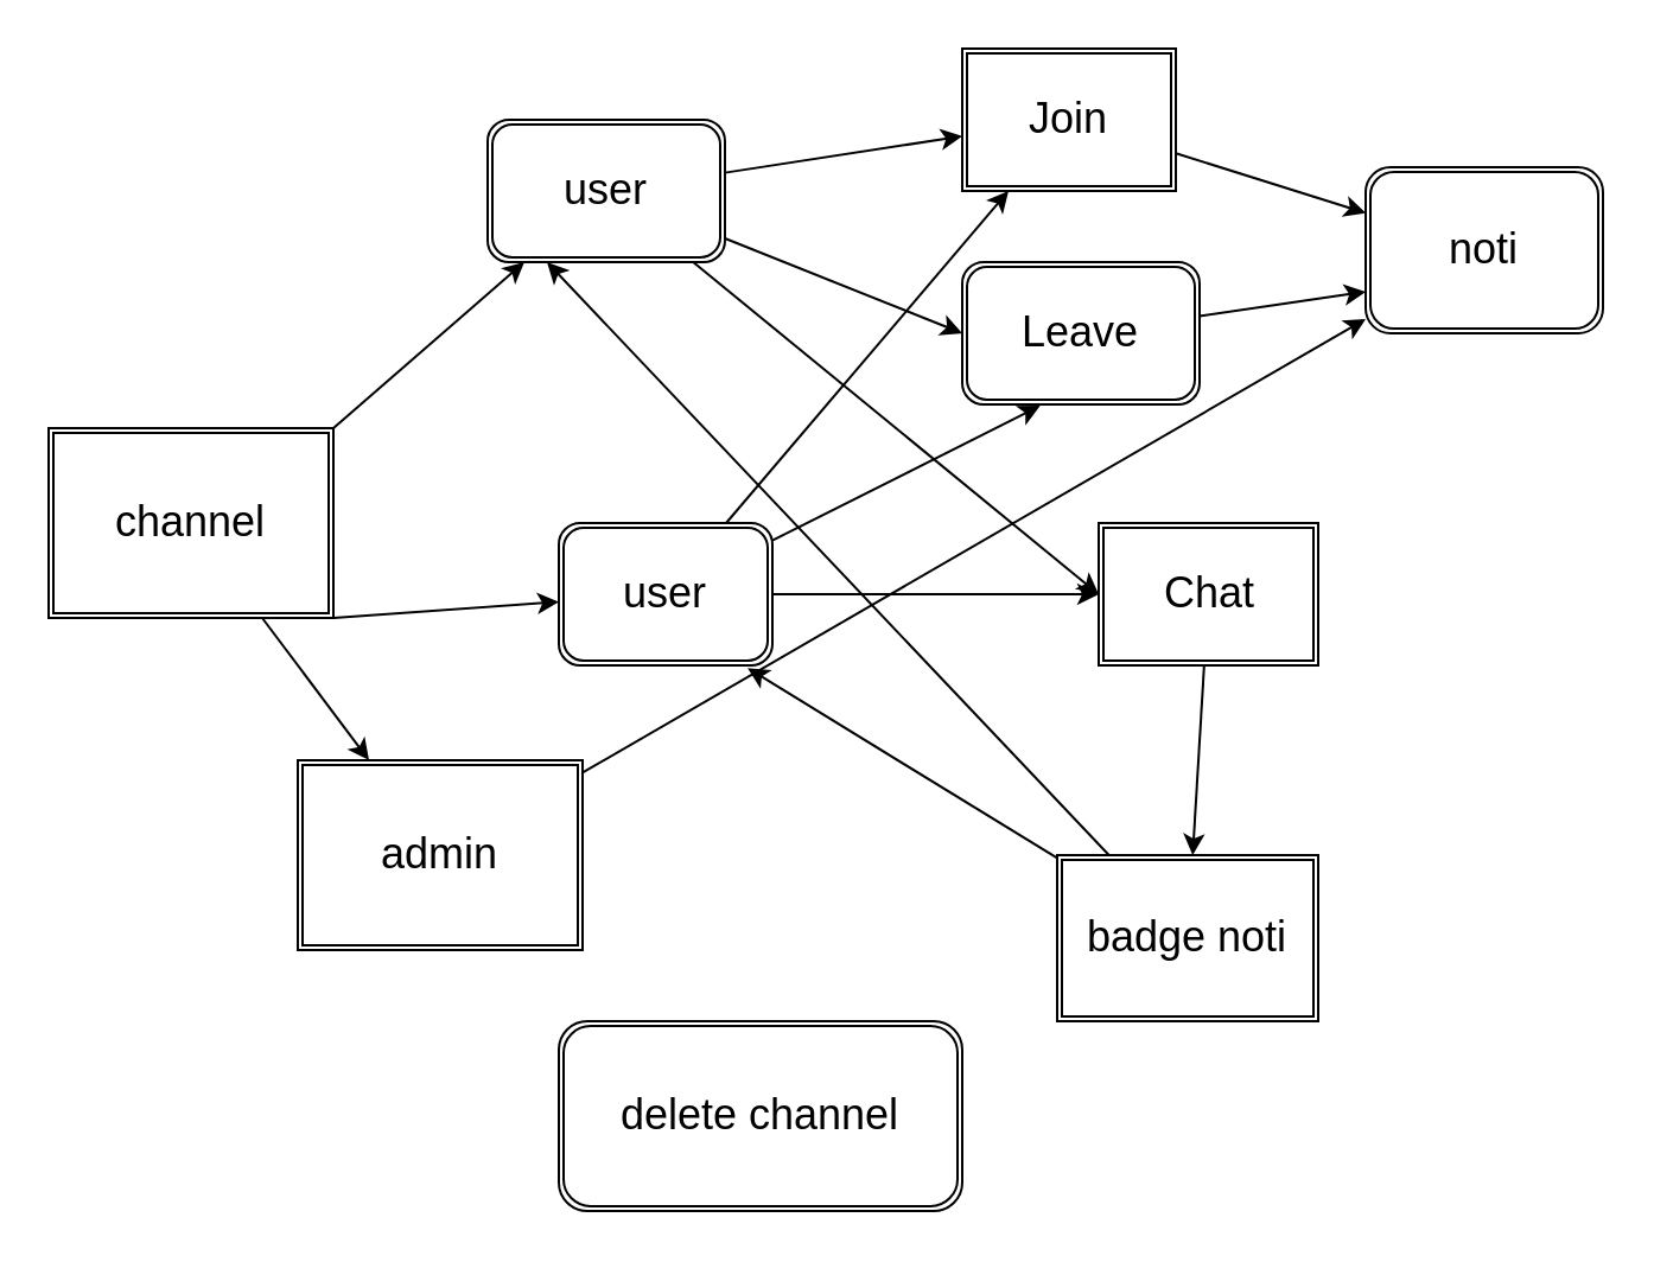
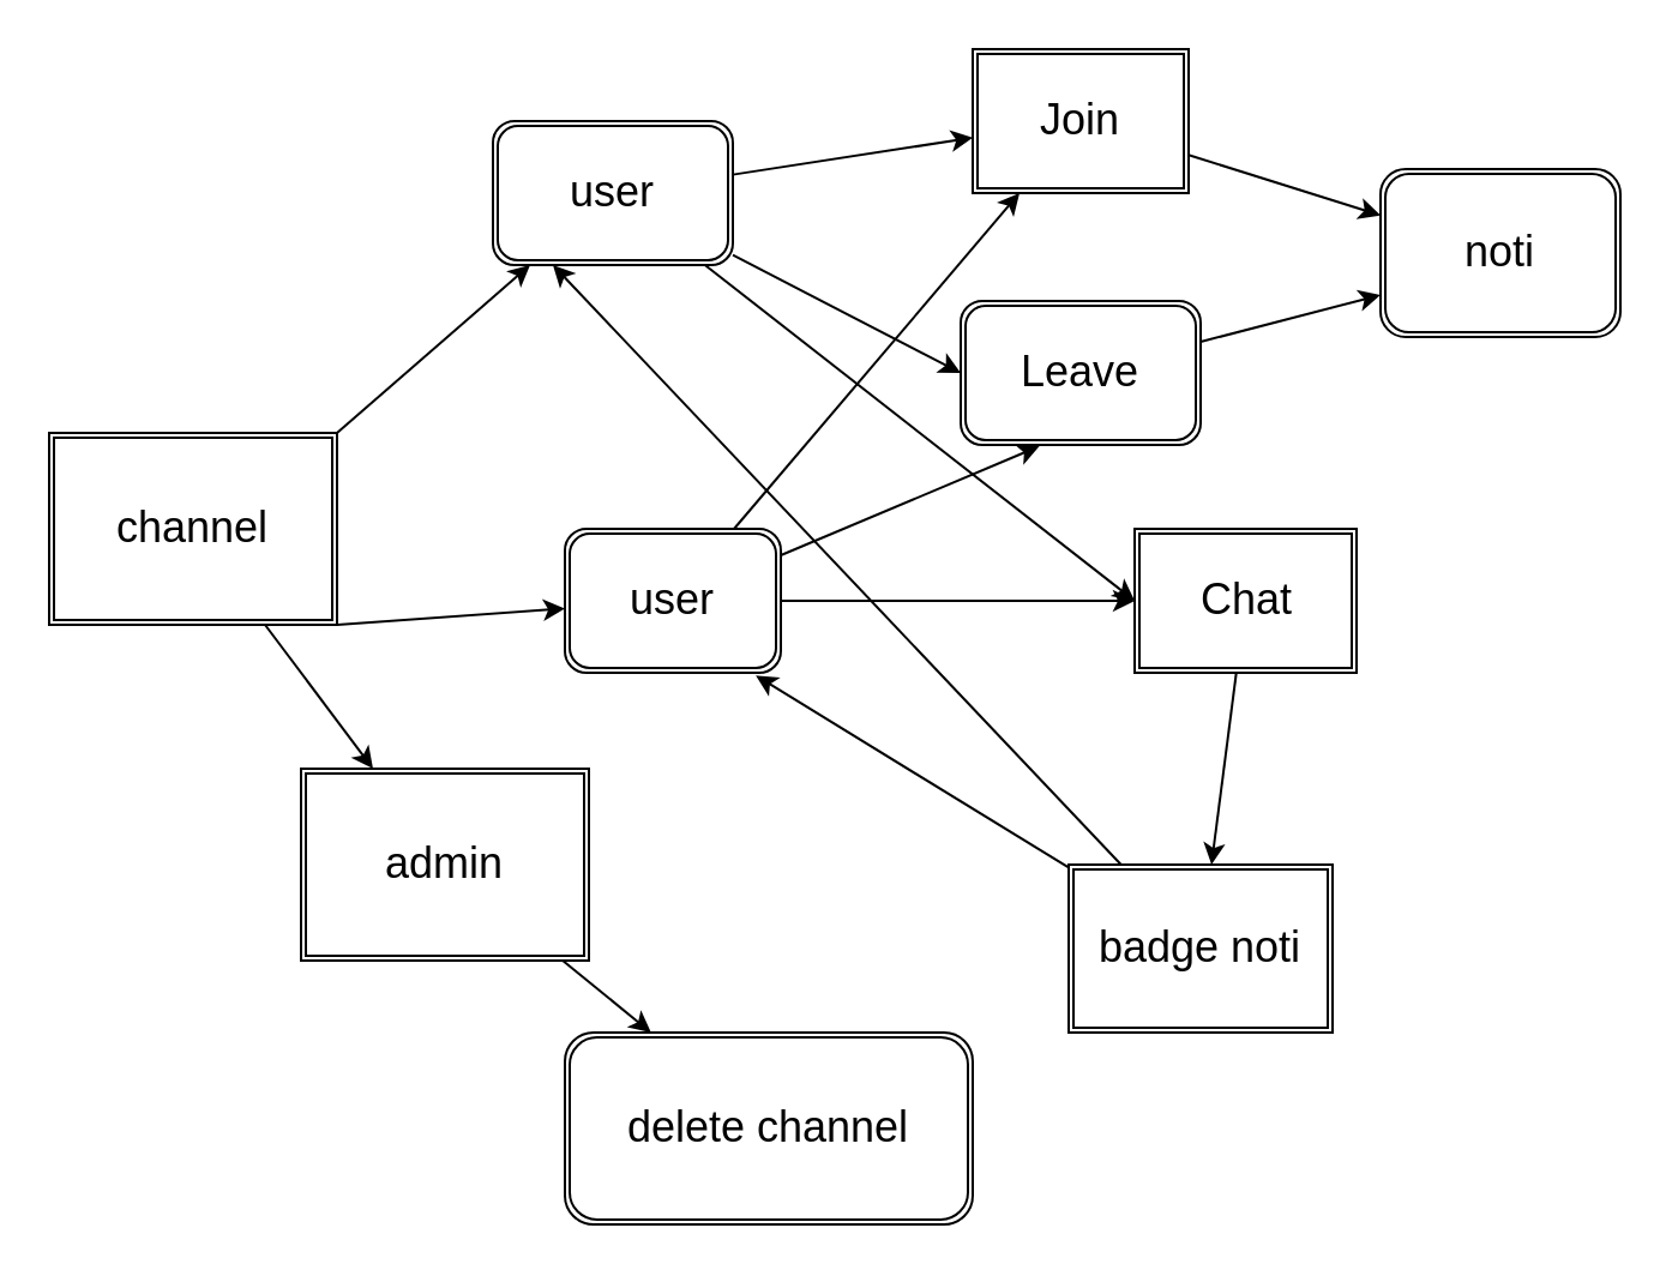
- <mxCell id="17" value="Leave" style="shape=ext;double=1;rounded=1;whiteSpace=wrap;html=1;fontSize=18;" vertex="1" parent="1"><mxGeometry x="405" y="110" width="100" height="60" as="geometry" /></mxCell>
+ <mxCell id="17" value="Leave" style="shape=ext;double=1;rounded=1;whiteSpace=wrap;html=1;fontSize=18;" vertex="1" parent="1"><mxGeometry x="400" y="125" width="100" height="60" as="geometry" /></mxCell>
- <mxCell id="25" style="edgeStyle=none;html=1;fontSize=18;" edge="1" parent="1" source="26" target="23"><mxGeometry relative="1" as="geometry" /></mxCell>
+ <mxCell id="25" style="edgeStyle=none;html=1;fontSize=18;" edge="1" parent="1" source="26" target="24"><mxGeometry relative="1" as="geometry" /></mxCell>
- <mxCell id="22" value="Chat" style="shape=ext;double=1;rounded=0;whiteSpace=wrap;html=1;fontSize=18;" vertex="1" parent="1"><mxGeometry x="462.5" y="220" width="92.5" height="60" as="geometry" /></mxCell>
+ <mxCell id="22" value="Chat" style="shape=ext;double=1;rounded=0;whiteSpace=wrap;html=1;fontSize=18;" vertex="1" parent="1"><mxGeometry x="472.5" y="220" width="92.5" height="60" as="geometry" /></mxCell>
